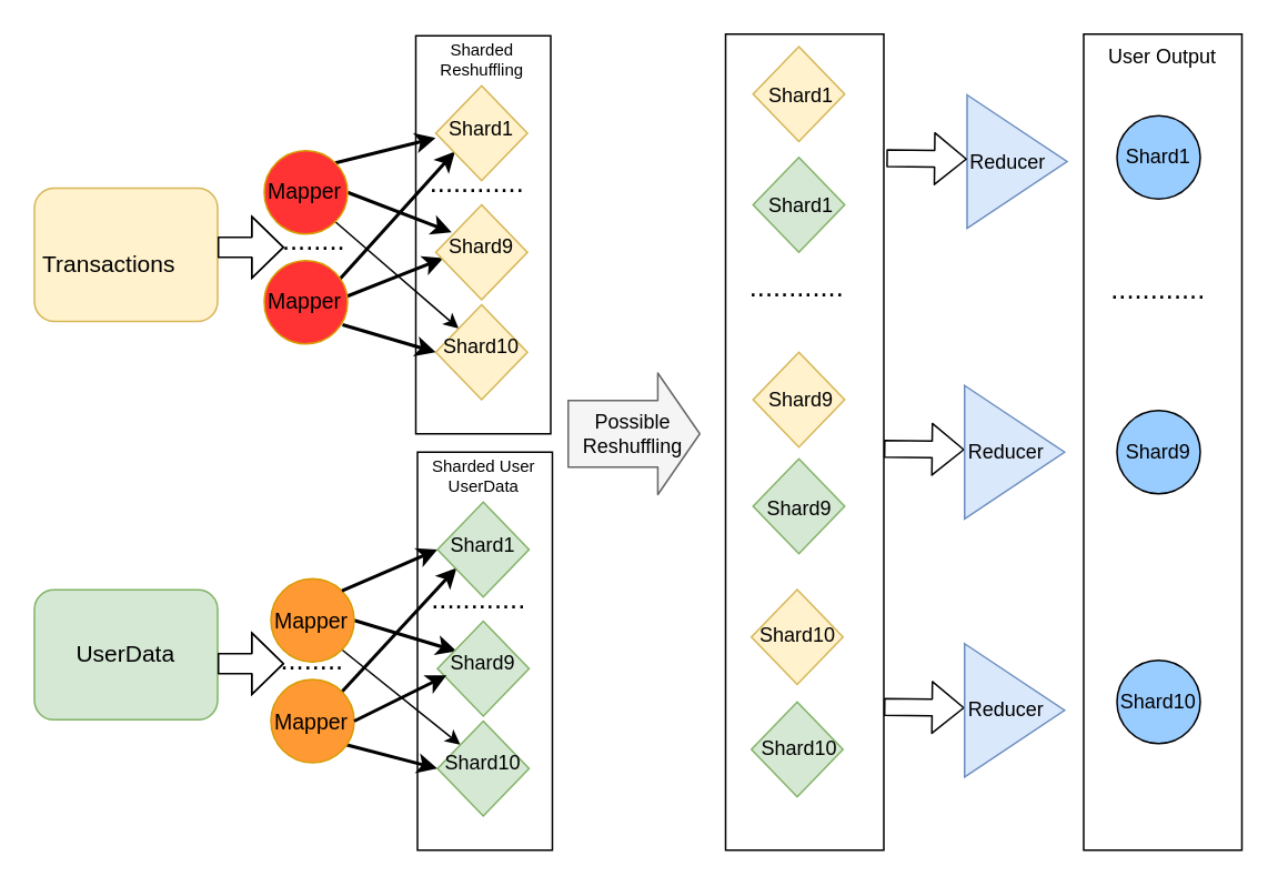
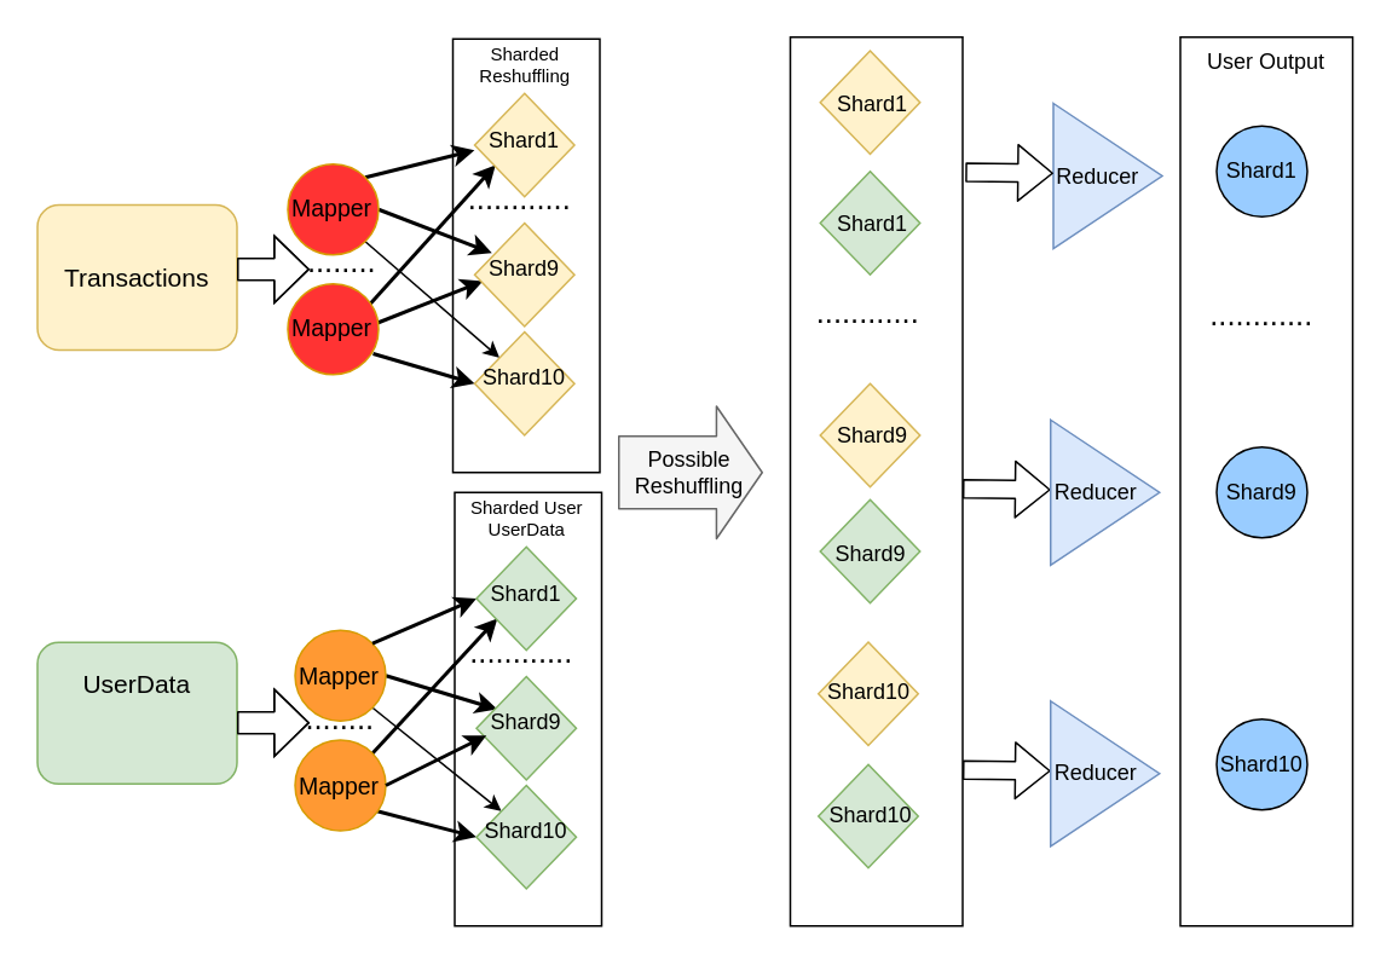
- <mxCell id="8" value="Transactions&lt;br style=&quot;font-size: 14px;&quot;&gt;" style="text;html=1;strokeColor=none;fillColor=none;align=center;verticalAlign=middle;whiteSpace=wrap;rounded=0;fontSize=14;" parent="6" vertex="1"><mxGeometry x="6.923" y="25" width="76.154" height="40" as="geometry" /></mxCell>
+ <mxCell id="8" value="Transactions&lt;br style=&quot;font-size: 14px;&quot;&gt;" style="text;html=1;strokeColor=none;fillColor=none;align=center;verticalAlign=middle;whiteSpace=wrap;rounded=0;fontSize=14;" parent="6" vertex="1"><mxGeometry x="16.923" y="20" width="76.154" height="40" as="geometry" /></mxCell>
- <mxCell id="26" value="UserData&lt;br style=&quot;font-size: 14px&quot;&gt;" style="text;html=1;strokeColor=none;fillColor=none;align=center;verticalAlign=middle;whiteSpace=wrap;rounded=0;fontSize=14;" parent="24" vertex="1"><mxGeometry x="16.923" y="18.5" width="76.154" height="39" as="geometry" /></mxCell>
+ <mxCell id="26" value="UserData&lt;br style=&quot;font-size: 14px&quot;&gt;" style="text;html=1;strokeColor=none;fillColor=none;align=center;verticalAlign=middle;whiteSpace=wrap;rounded=0;fontSize=14;" parent="24" vertex="1"><mxGeometry x="16.923" y="3.5" width="76.154" height="39" as="geometry" /></mxCell>
